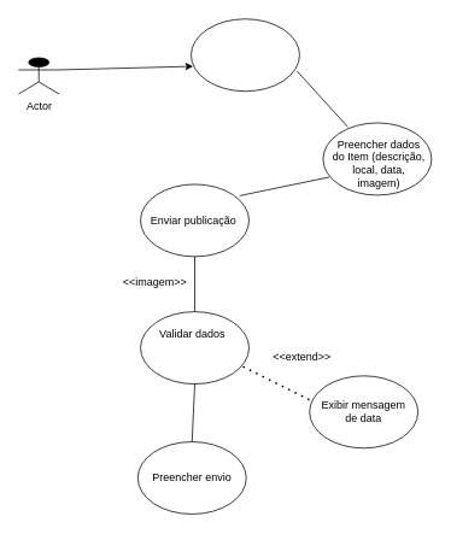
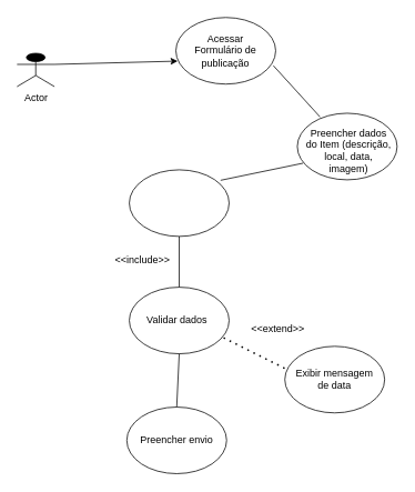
+ <mxCell id="7" value="Acessar Formulário de publicação" style="text;strokeColor=none;align=center;fillColor=none;html=1;verticalAlign=middle;whiteSpace=wrap;rounded=0;" vertex="1" parent="1"><mxGeometry x="218" y="45" width="106" height="30" as="geometry" /></mxCell>
- <mxCell id="11" value="&amp;nbsp;Enviar publicação  " style="text;strokeColor=none;align=center;fillColor=none;html=1;verticalAlign=middle;whiteSpace=wrap;rounded=0;" vertex="1" parent="1"><mxGeometry x="155" y="228" width="114" height="30" as="geometry" /></mxCell>
- <mxCell id="16" value="&amp;lt;&amp;lt;imagem&amp;gt;&amp;gt;" style="text;strokeColor=none;align=center;fillColor=none;html=1;verticalAlign=middle;whiteSpace=wrap;rounded=0;" vertex="1" parent="1"><mxGeometry x="141" y="297" width="60" height="30" as="geometry" /></mxCell>
+ <mxCell id="16" value="&amp;lt;&amp;lt;include&amp;gt;&amp;gt;" style="text;strokeColor=none;align=center;fillColor=none;html=1;verticalAlign=middle;whiteSpace=wrap;rounded=0;" vertex="1" parent="1"><mxGeometry x="141" y="297" width="60" height="30" as="geometry" /></mxCell>
- <mxCell id="13" value="Validar dados " style="text;strokeColor=none;align=center;fillColor=none;html=1;verticalAlign=middle;whiteSpace=wrap;rounded=0;" vertex="1" parent="1"><mxGeometry x="167.5" y="354" width="89" height="30" as="geometry" /></mxCell>
+ <mxCell id="13" value="Validar dados " style="text;strokeColor=none;align=center;fillColor=none;html=1;verticalAlign=middle;whiteSpace=wrap;rounded=0;" vertex="1" parent="1"><mxGeometry x="167.5" y="369" width="89" height="30" as="geometry" /></mxCell>
